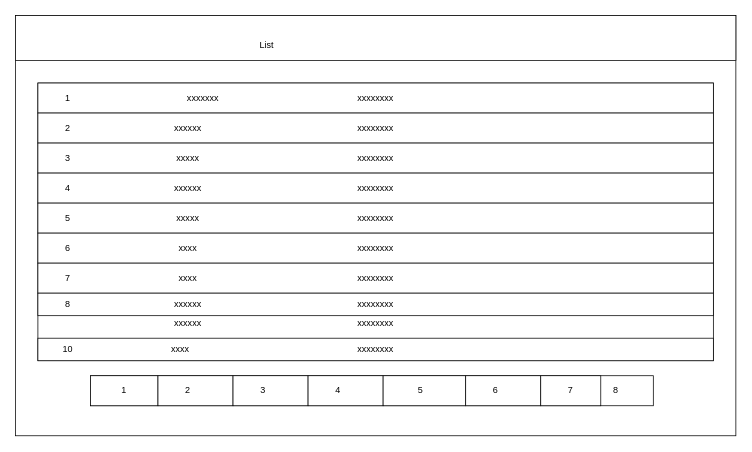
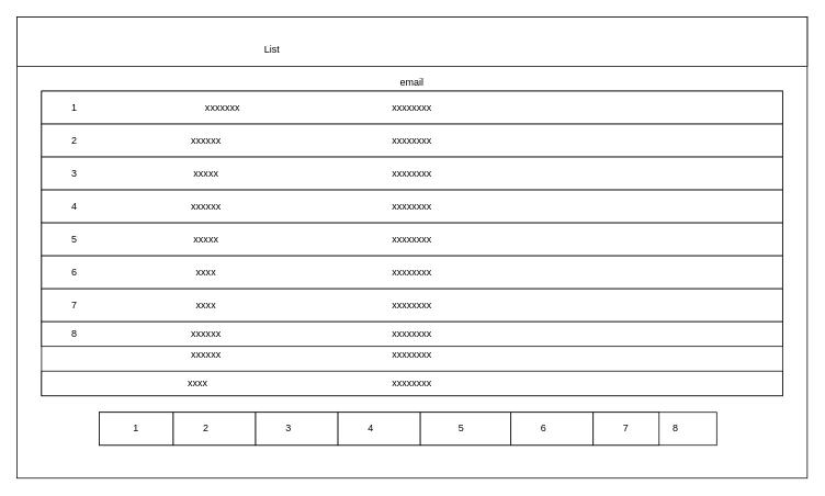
- <mxCell id="52" value="List" style="text;html=1;strokeColor=none;fillColor=none;align=center;verticalAlign=middle;whiteSpace=wrap;rounded=0;" vertex="1" parent="1"><mxGeometry x="335" y="50" width="40" height="20" as="geometry" /></mxCell>
+ <mxCell id="52" value="List" style="text;html=1;strokeColor=none;fillColor=none;align=center;verticalAlign=middle;whiteSpace=wrap;rounded=0;" vertex="1" parent="1"><mxGeometry x="310" y="50" width="40" height="20" as="geometry" /></mxCell>
+ <mxCell id="49" value="email" style="text;html=1;strokeColor=none;fillColor=none;align=center;verticalAlign=middle;whiteSpace=wrap;rounded=0;" vertex="1" parent="1"><mxGeometry x="480" y="90" width="40" height="20" as="geometry" /></mxCell>
- <mxCell id="38" value="10" style="text;html=1;strokeColor=none;fillColor=none;align=center;verticalAlign=middle;whiteSpace=wrap;rounded=0;" vertex="1" parent="1"><mxGeometry x="70" y="455" width="40" height="20" as="geometry" /></mxCell>
